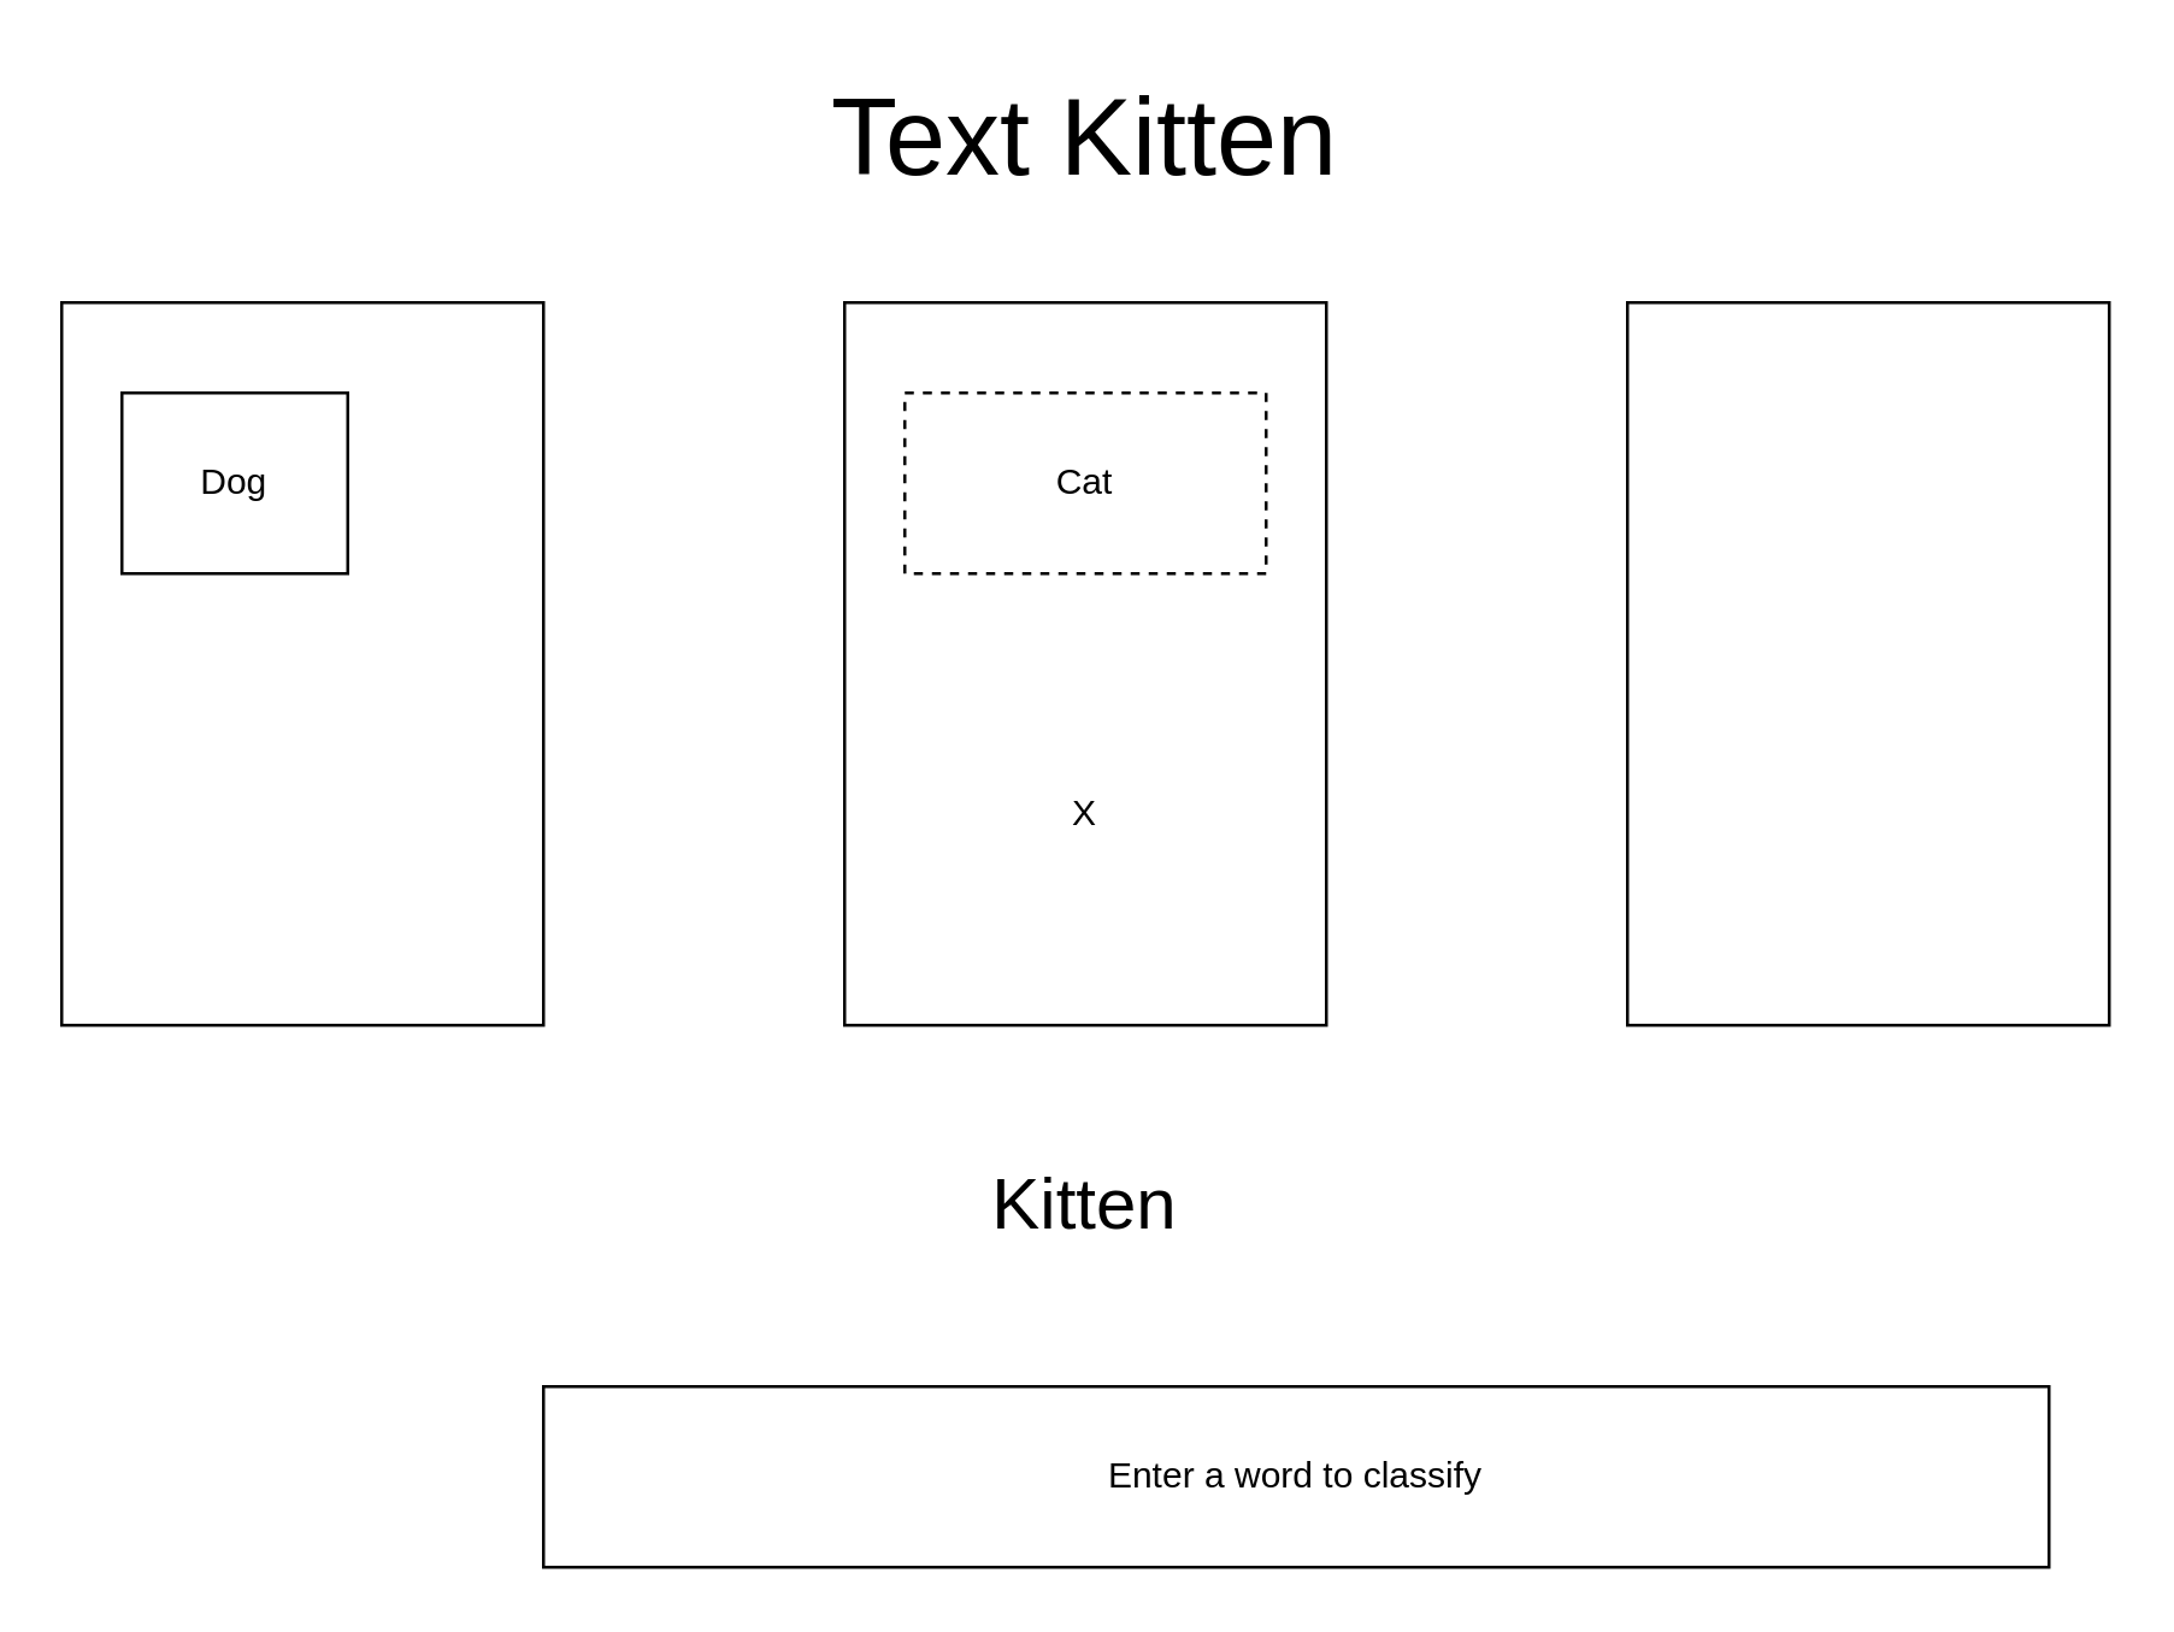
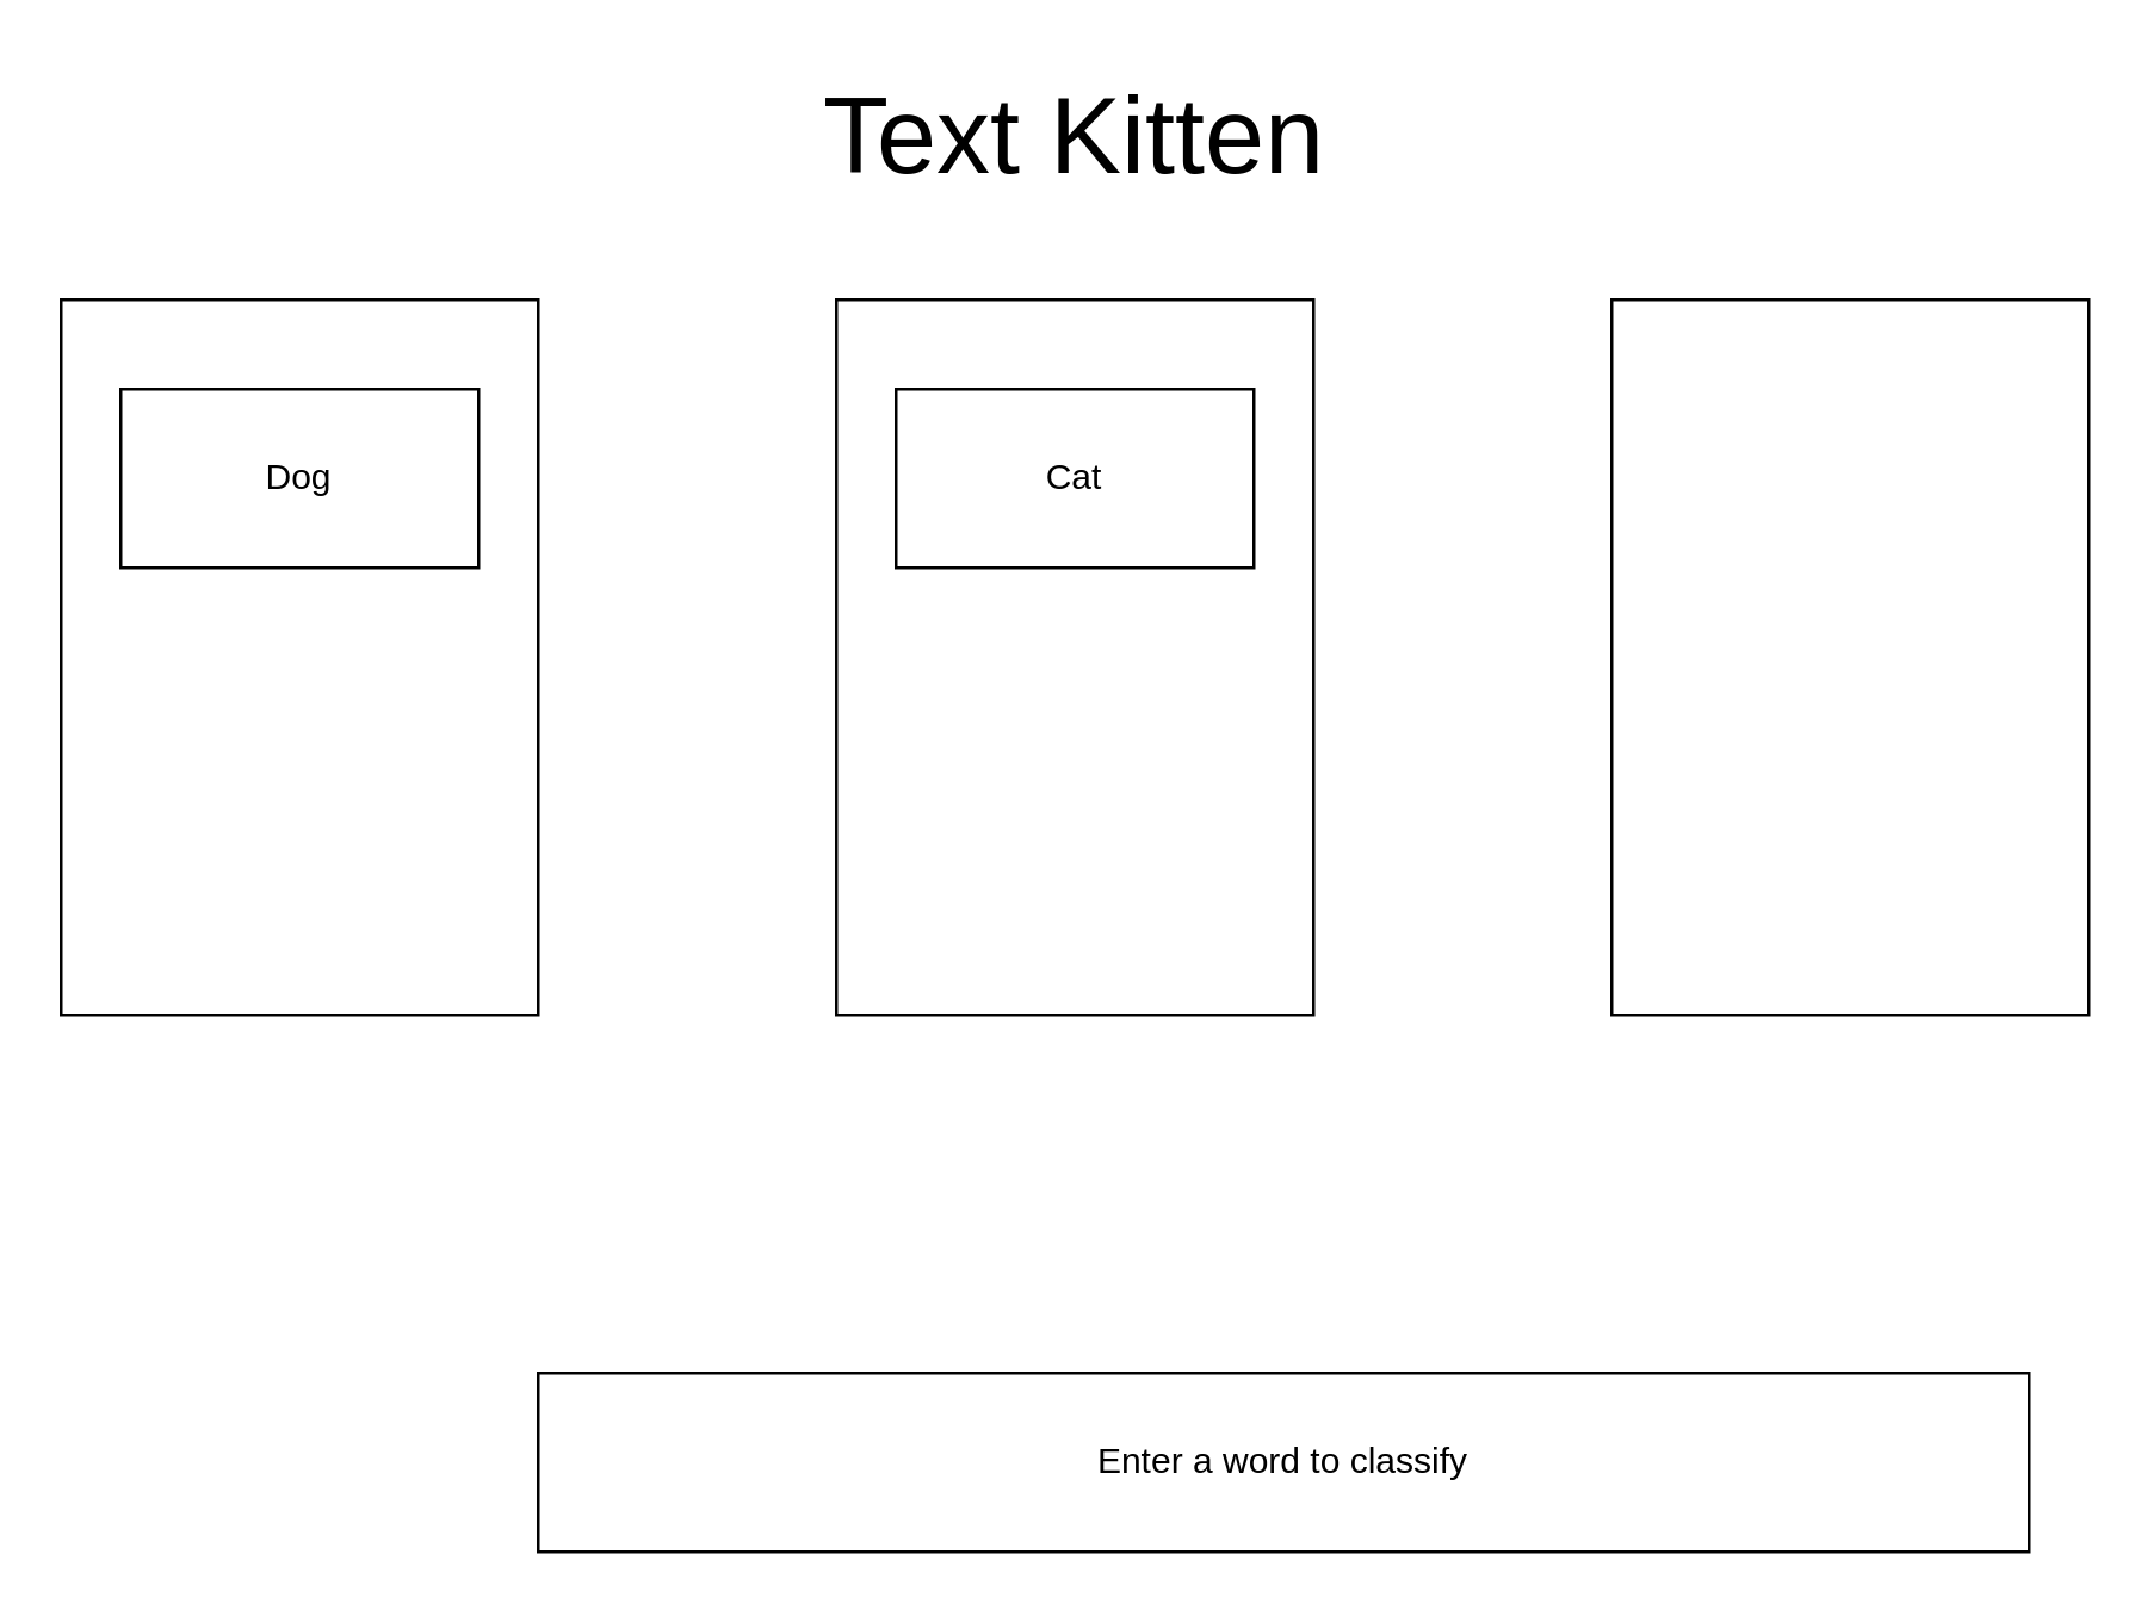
- <mxCell id="5" value="Dog" style="rounded=0;whiteSpace=wrap;html=1;" vertex="1" parent="1"><mxGeometry x="40" y="130" width="75" height="60" as="geometry" /></mxCell>
+ <mxCell id="5" value="Dog" style="rounded=0;whiteSpace=wrap;html=1;" vertex="1" parent="1"><mxGeometry x="40" y="130" width="120" height="60" as="geometry" /></mxCell>
- <mxCell id="7" value="Cat" style="rounded=0;whiteSpace=wrap;html=1;dashed=1;" vertex="1" parent="1"><mxGeometry x="300" y="130" width="120" height="60" as="geometry" /></mxCell>
+ <mxCell id="7" value="Cat" style="rounded=0;whiteSpace=wrap;html=1;" vertex="1" parent="1"><mxGeometry x="300" y="130" width="120" height="60" as="geometry" /></mxCell>
- <mxCell id="8" value="X" style="text;html=1;strokeColor=none;fillColor=none;align=center;verticalAlign=middle;whiteSpace=wrap;rounded=0;" vertex="1" parent="1"><mxGeometry x="300" y="250" width="120" height="40" as="geometry" /></mxCell>
- <mxCell id="12" value="&lt;font style=&quot;font-size: 24px&quot;&gt;Kitten&lt;/font&gt;" style="text;html=1;strokeColor=none;fillColor=none;align=center;verticalAlign=middle;whiteSpace=wrap;rounded=0;" vertex="1" parent="1"><mxGeometry x="260" y="380" width="200" height="40" as="geometry" /></mxCell>
